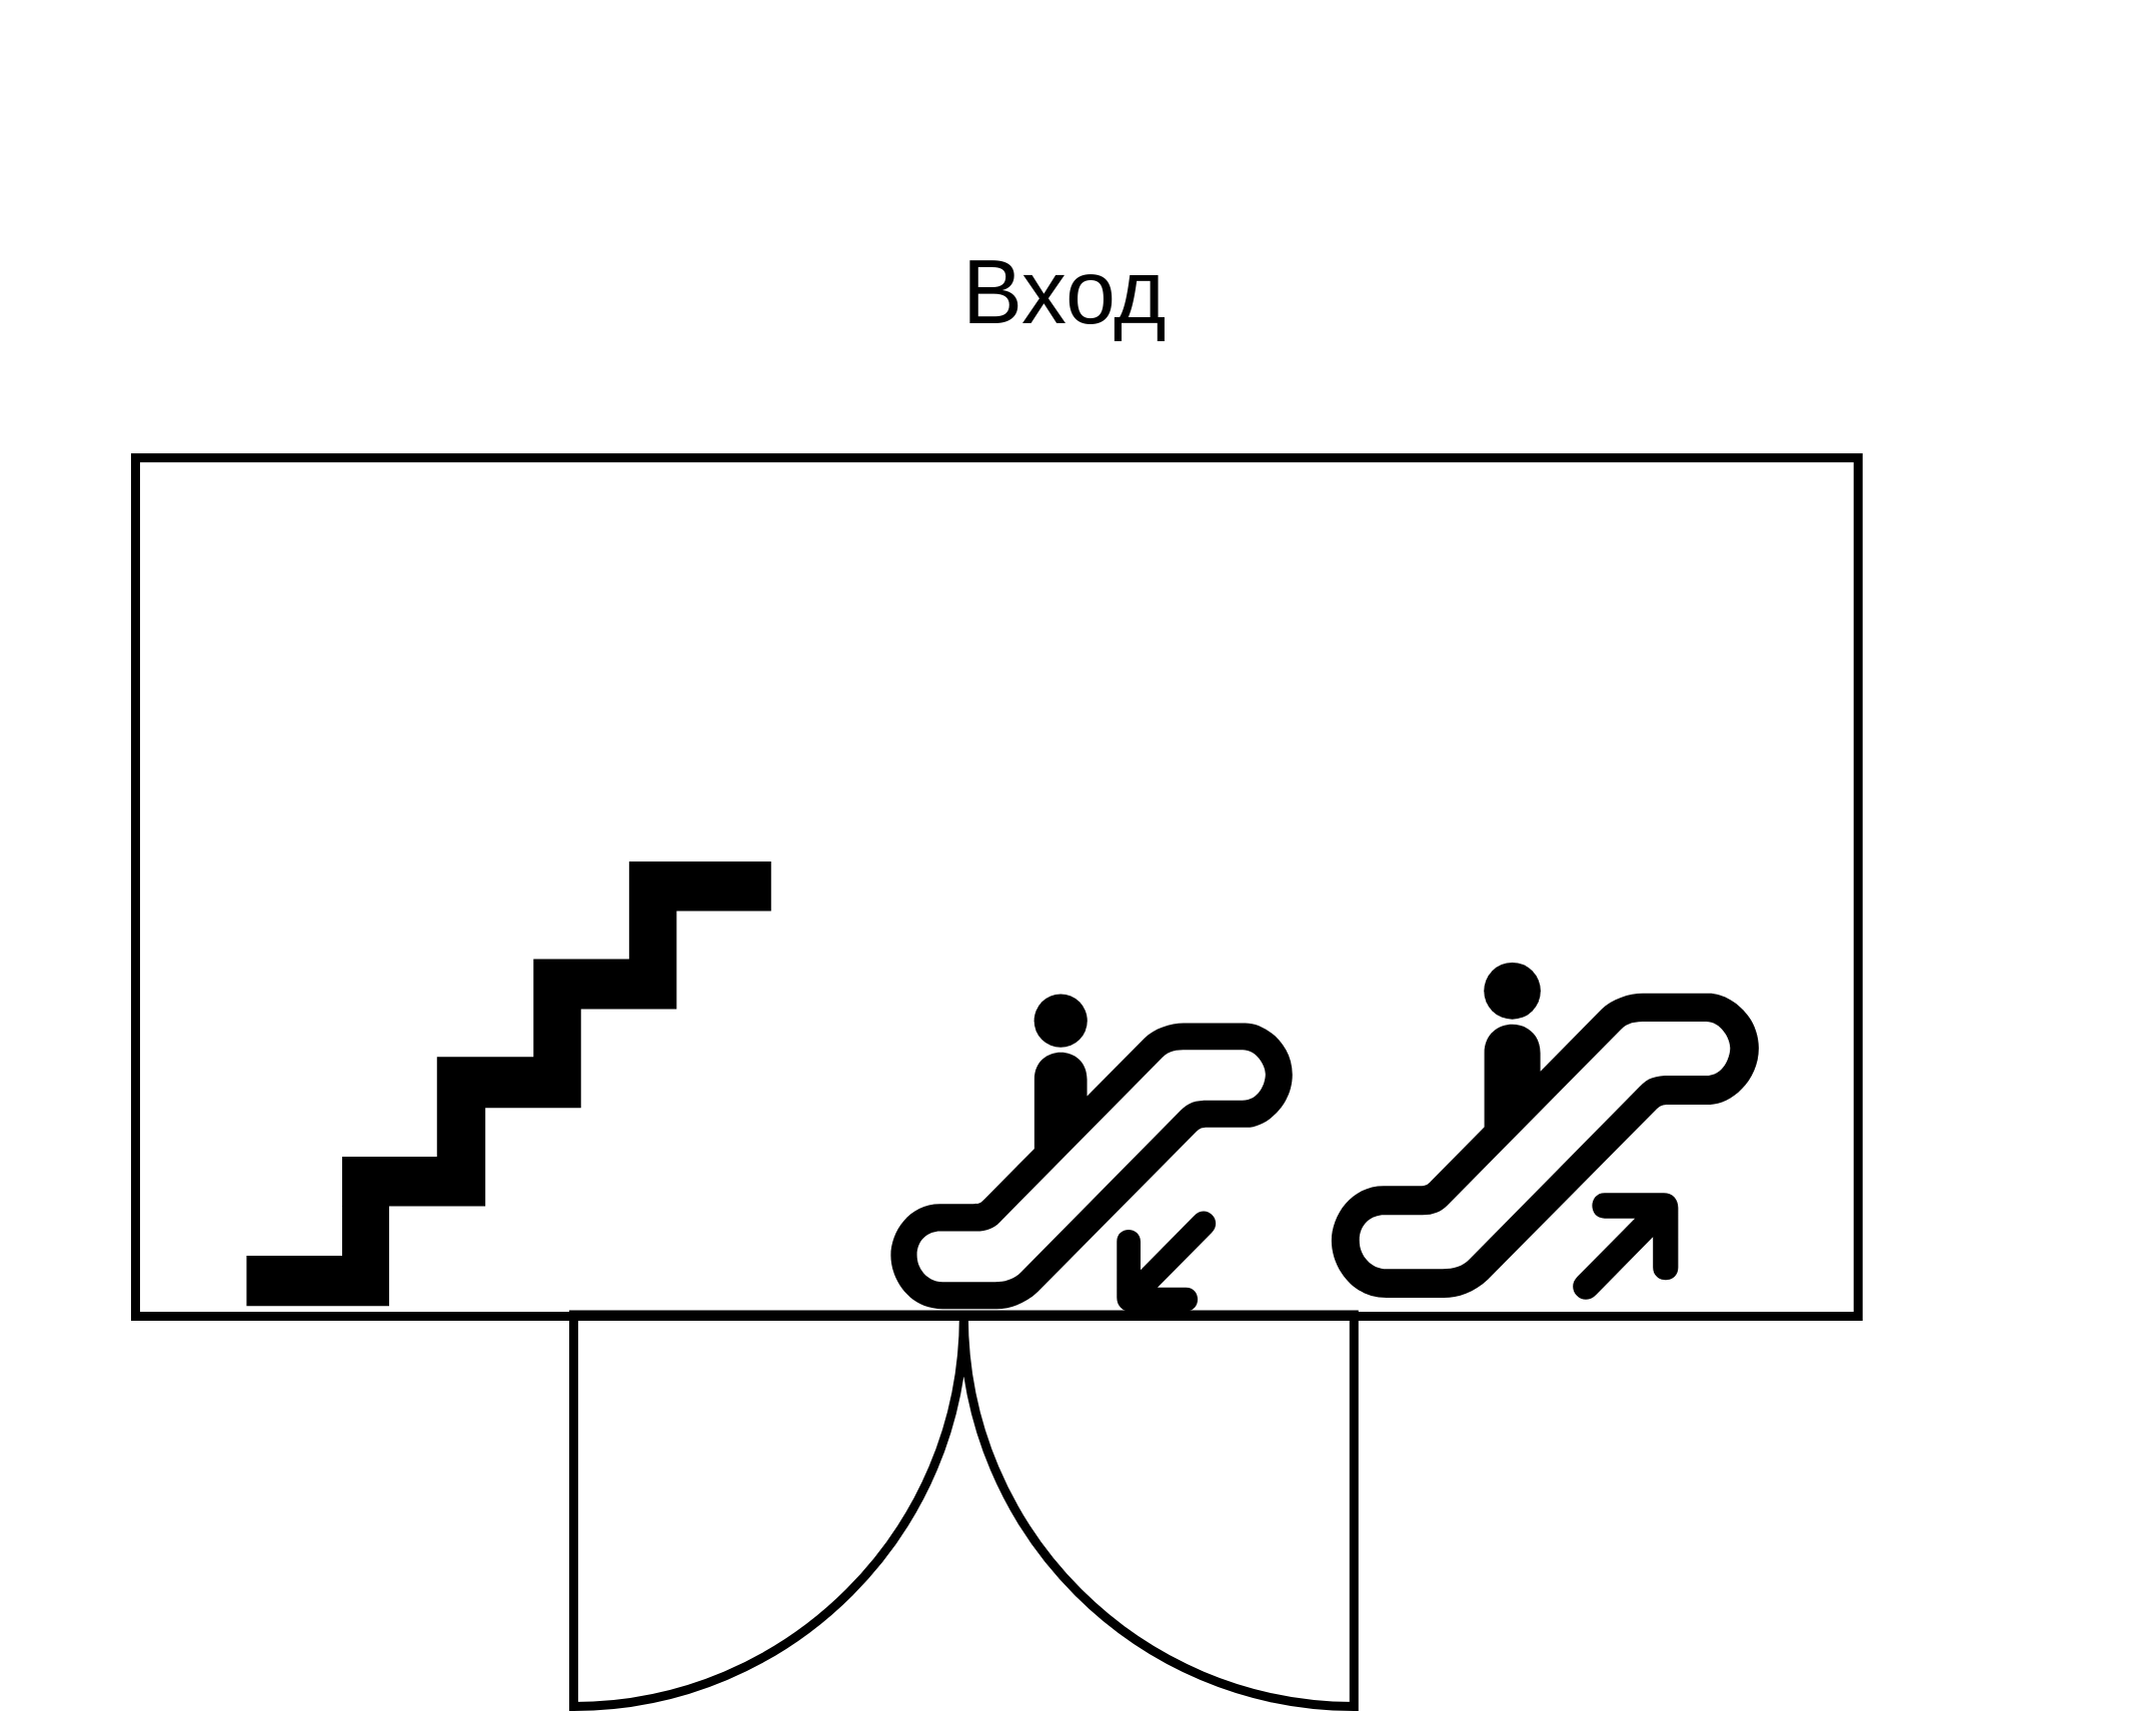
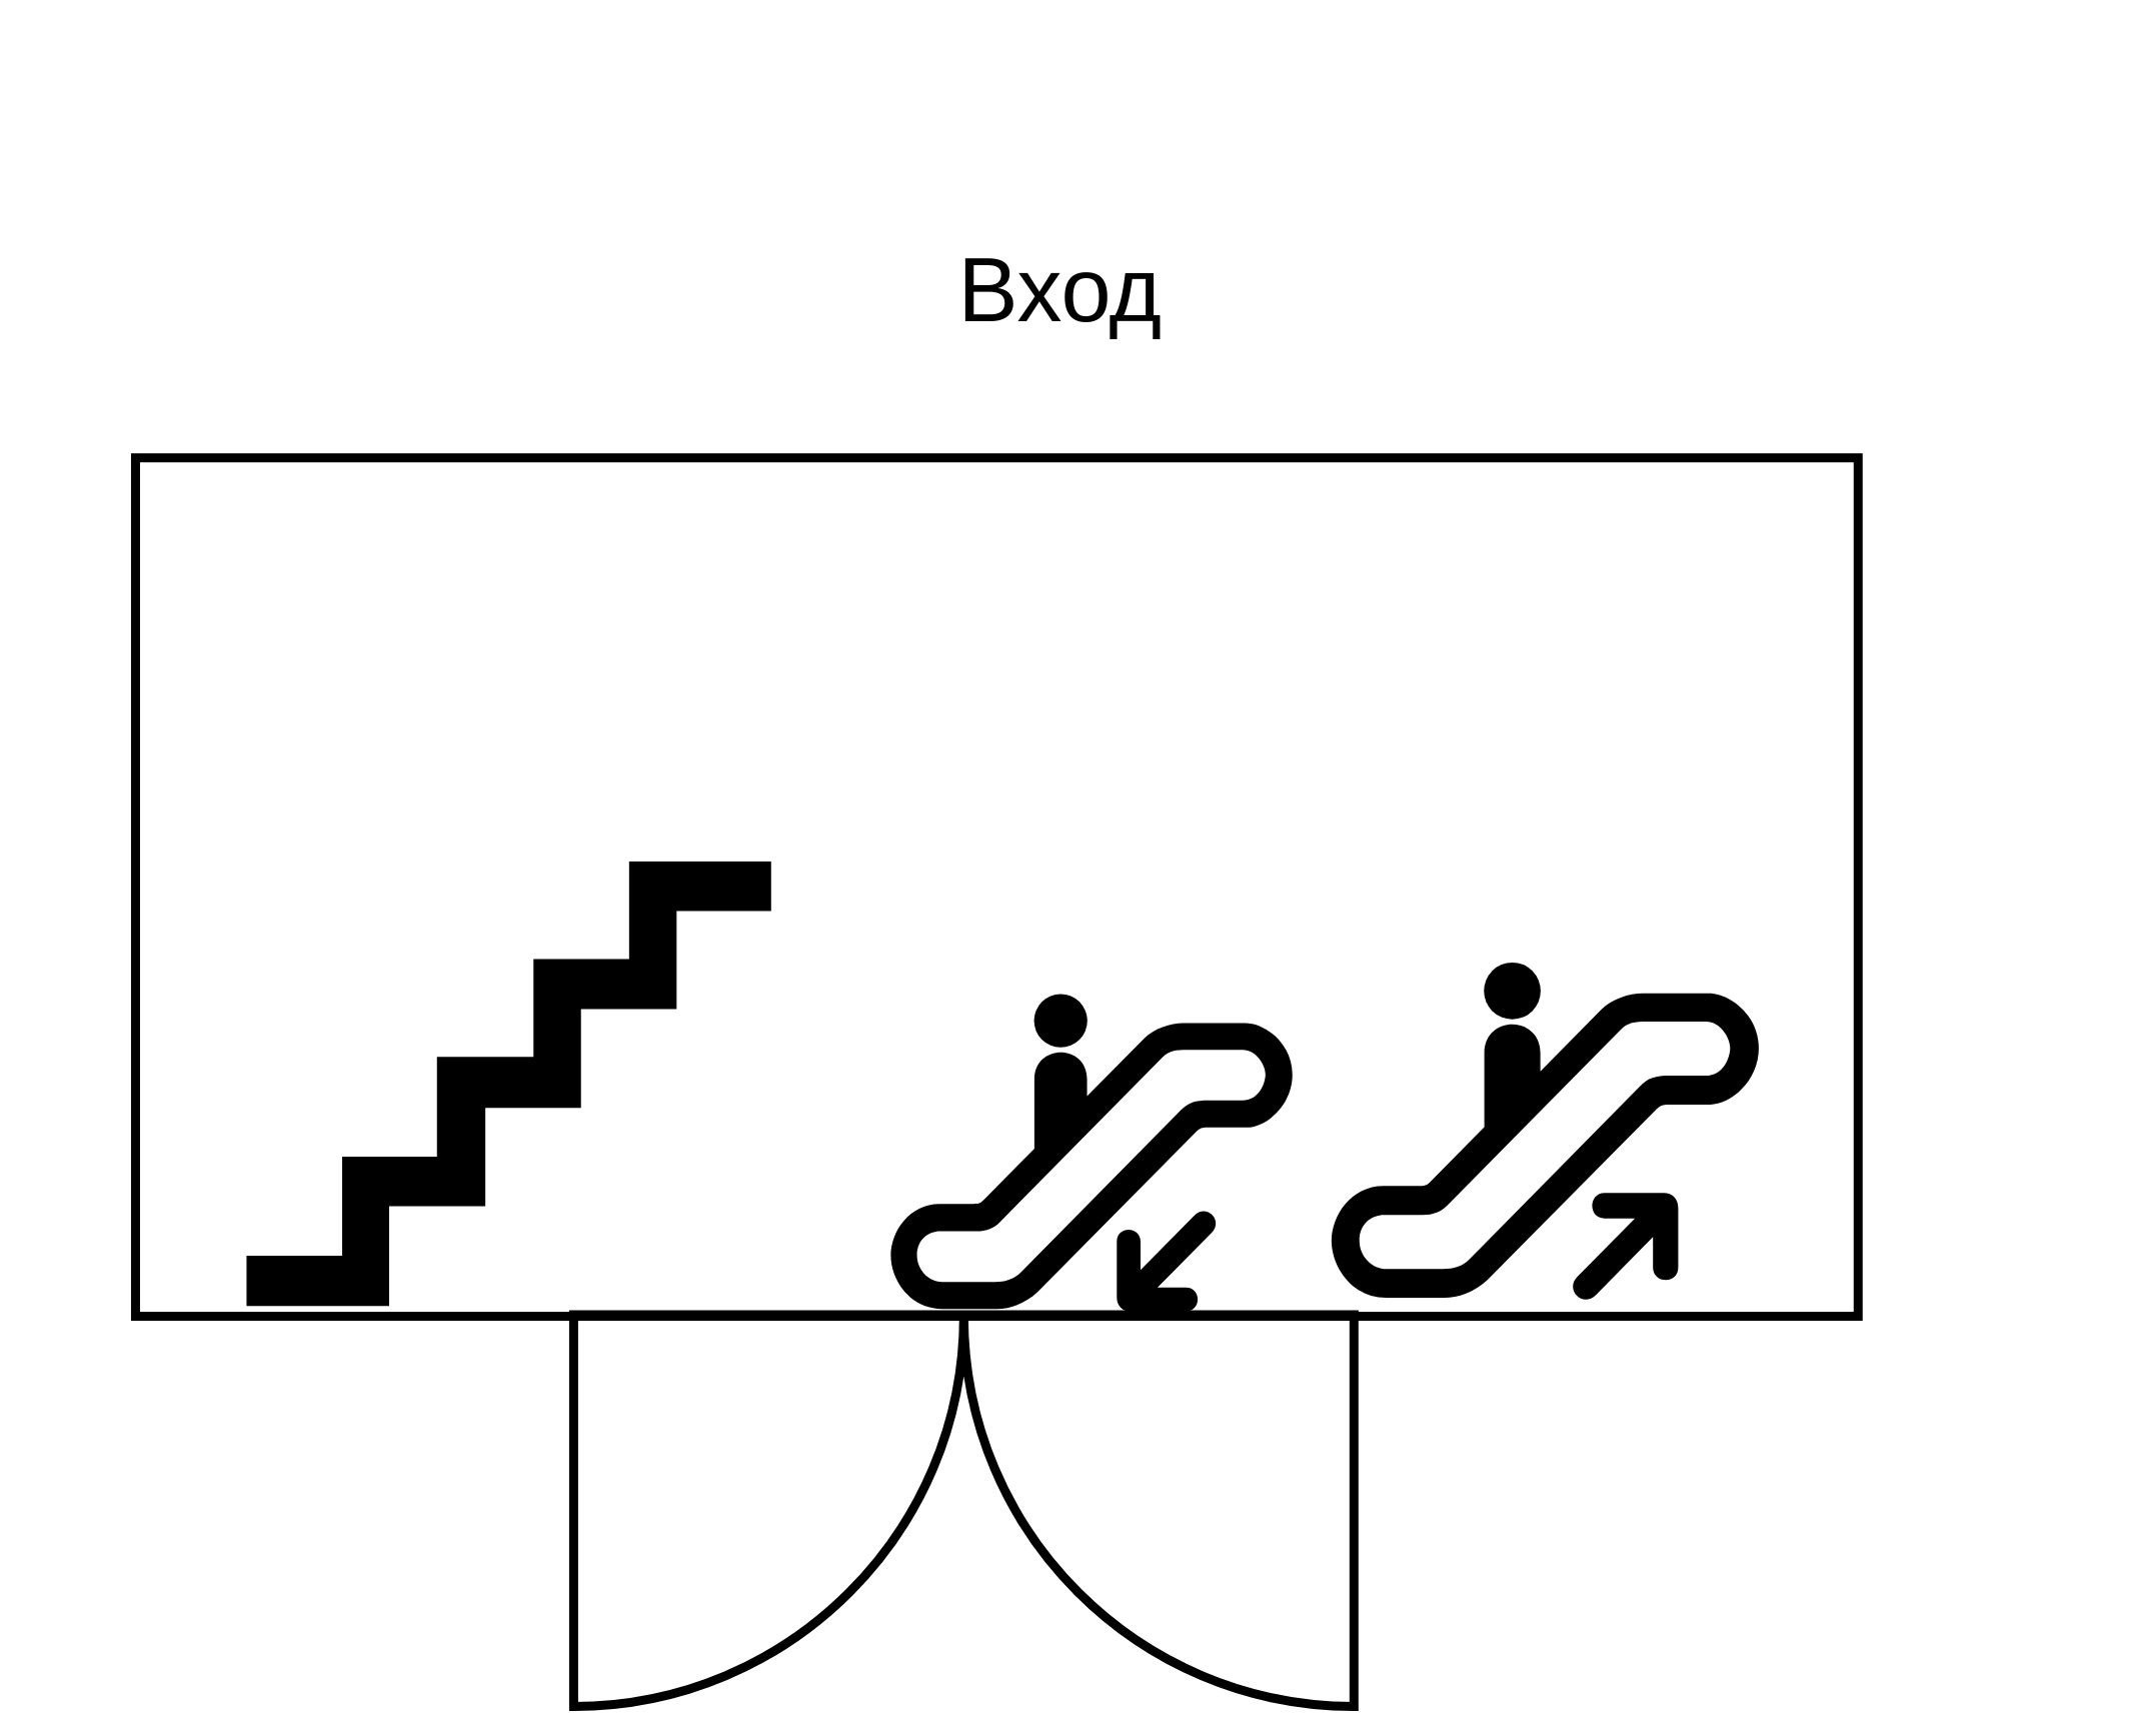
- <mxCell id="7" value="&lt;font style=&quot;font-size: 300px;&quot;&gt;Вход&lt;/font&gt;" style="text;html=1;strokeColor=none;fillColor=none;align=center;verticalAlign=middle;whiteSpace=wrap;rounded=0;fontSize=999;" vertex="1" parent="1"><mxGeometry x="20" y="20" width="7050" height="1420" as="geometry" /></mxCell>
+ <mxCell id="7" value="&lt;font style=&quot;font-size: 300px;&quot;&gt;Вход&lt;/font&gt;" style="text;html=1;strokeColor=none;fillColor=none;align=center;verticalAlign=middle;whiteSpace=wrap;rounded=0;fontSize=999;" vertex="1" parent="1"><mxGeometry x="5" y="15" width="7050" height="1420" as="geometry" /></mxCell>
